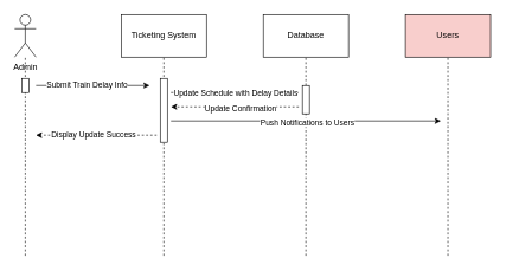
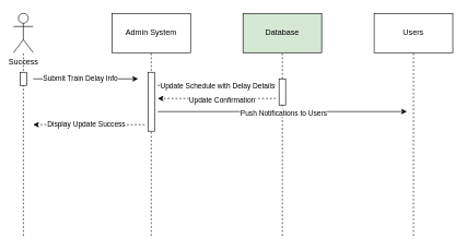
- <mxCell id="3" value="Ticketing System" style="rounded=0;whiteSpace=wrap;html=1;" vertex="1" parent="1"><mxGeometry x="170" y="20" width="120" height="60" as="geometry" /></mxCell>
+ <mxCell id="3" value="Admin System" style="rounded=0;whiteSpace=wrap;html=1;" vertex="1" parent="1"><mxGeometry x="170" y="20" width="120" height="60" as="geometry" /></mxCell>
- <mxCell id="4" value="Database" style="rounded=0;whiteSpace=wrap;html=1;" vertex="1" parent="1"><mxGeometry x="370" y="20" width="120" height="60" as="geometry" /></mxCell>
+ <mxCell id="4" value="Database" style="rounded=0;whiteSpace=wrap;html=1;fillColor=#d5e8d4;" vertex="1" parent="1"><mxGeometry x="370" y="20" width="120" height="60" as="geometry" /></mxCell>
- <mxCell id="5" value="Users" style="rounded=0;whiteSpace=wrap;html=1;fillColor=#f8cecc;" vertex="1" parent="1"><mxGeometry x="570" y="20" width="120" height="60" as="geometry" /></mxCell>
+ <mxCell id="5" value="Users" style="rounded=0;whiteSpace=wrap;html=1;" vertex="1" parent="1"><mxGeometry x="570" y="20" width="120" height="60" as="geometry" /></mxCell>
- <mxCell id="2" value="Admin" style="shape=umlActor;verticalLabelPosition=bottom;verticalAlign=top;html=1;outlineConnect=0;" vertex="1" parent="1"><mxGeometry x="20" y="20" width="30" height="60" as="geometry" /></mxCell>
+ <mxCell id="2" value="Success" style="shape=umlActor;verticalLabelPosition=bottom;verticalAlign=top;html=1;outlineConnect=0;" vertex="1" parent="1"><mxGeometry x="20" y="20" width="30" height="60" as="geometry" /></mxCell>
